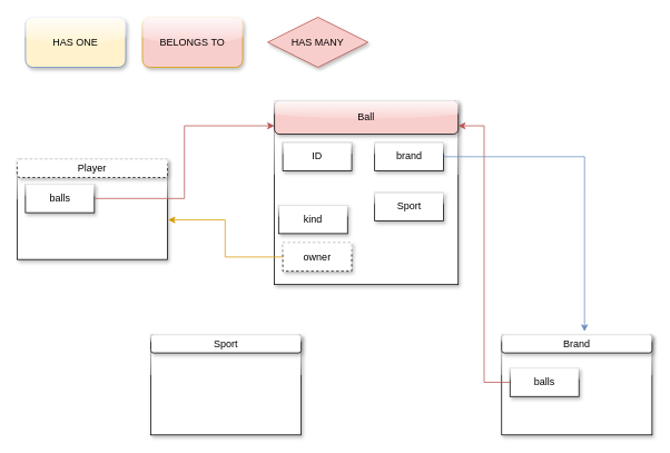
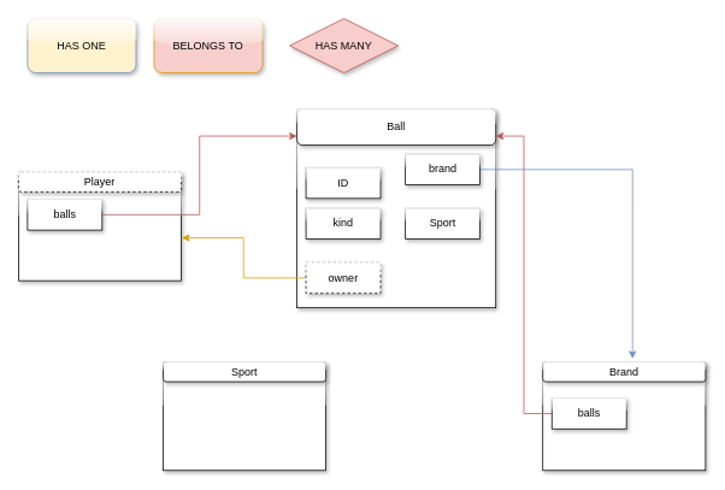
- <mxCell id="4" value="Ball" style="rounded=1;whiteSpace=wrap;html=1;shadow=1;glass=1;sketch=0;fillColor=#f8cecc;" vertex="1" parent="2"><mxGeometry width="220" height="40" as="geometry" /></mxCell>
+ <mxCell id="4" value="Ball" style="rounded=1;whiteSpace=wrap;html=1;shadow=1;glass=1;sketch=0;" vertex="1" parent="2"><mxGeometry width="220" height="40" as="geometry" /></mxCell>
- <mxCell id="5" value="ID" style="rounded=0;whiteSpace=wrap;html=1;shadow=1;glass=1;sketch=0;" vertex="1" parent="2"><mxGeometry x="10" y="50" width="82.5" height="34" as="geometry" /></mxCell>
+ <mxCell id="5" value="ID" style="rounded=0;whiteSpace=wrap;html=1;shadow=1;glass=1;sketch=0;" vertex="1" parent="2"><mxGeometry x="10" y="65" width="82.5" height="34" as="geometry" /></mxCell>
- <mxCell id="7" value="kind" style="rounded=0;whiteSpace=wrap;html=1;shadow=1;glass=1;sketch=0;" vertex="1" parent="2"><mxGeometry x="5" y="125" width="82.5" height="34" as="geometry" /></mxCell>
+ <mxCell id="7" value="kind" style="rounded=0;whiteSpace=wrap;html=1;shadow=1;glass=1;sketch=0;" vertex="1" parent="2"><mxGeometry x="10" y="110" width="82.5" height="34" as="geometry" /></mxCell>
